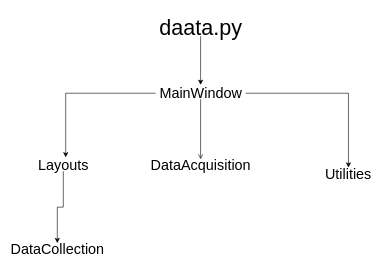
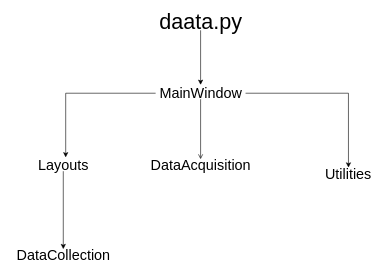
- <mxCell id="3" value="&lt;font style=&quot;font-size: 36px&quot;&gt;daata.py&lt;/font&gt;" style="text;html=1;align=center;verticalAlign=middle;resizable=0;points=[];autosize=1;" vertex="1" parent="1"><mxGeometry x="259" y="30" width="150" height="30" as="geometry" /></mxCell>
+ <mxCell id="3" value="&lt;font style=&quot;font-size: 36px&quot;&gt;daata.py&lt;/font&gt;" style="text;html=1;align=center;verticalAlign=middle;resizable=0;points=[];autosize=1;" vertex="1" parent="1"><mxGeometry x="259" y="20" width="150" height="30" as="geometry" /></mxCell>
- <mxCell id="12" value="&lt;font style=&quot;font-size: 24px&quot;&gt;DataCollection&lt;/font&gt;" style="text;html=1;align=center;verticalAlign=middle;resizable=0;points=[];autosize=1;" vertex="1" parent="1"><mxGeometry x="10" y="405" width="170" height="20" as="geometry" /></mxCell>
+ <mxCell id="12" value="&lt;font style=&quot;font-size: 24px&quot;&gt;DataCollection&lt;/font&gt;" style="text;html=1;align=center;verticalAlign=middle;resizable=0;points=[];autosize=1;" vertex="1" parent="1"><mxGeometry x="20" y="415" width="170" height="20" as="geometry" /></mxCell>
